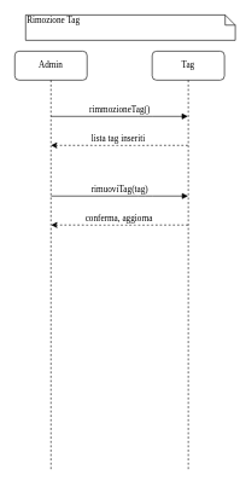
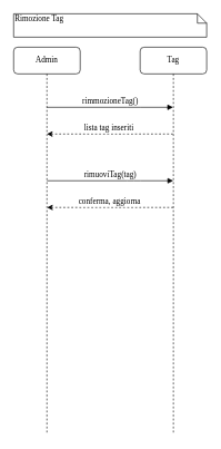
- <mxCell id="4" value="Rimozione Tag" style="shape=note;whiteSpace=wrap;html=1;size=14;verticalAlign=top;align=left;spacingTop=-6;rounded=0;shadow=0;comic=0;labelBackgroundColor=none;strokeWidth=1;fontFamily=Verdana;fontSize=12" parent="1" vertex="1"><mxGeometry x="35" y="20" width="290" height="35" as="geometry" /></mxCell>
+ <mxCell id="4" value="Rimozione Tag" style="shape=note;whiteSpace=wrap;html=1;size=14;verticalAlign=top;align=left;spacingTop=-6;rounded=0;shadow=0;comic=0;labelBackgroundColor=none;strokeWidth=1;fontFamily=Verdana;fontSize=12" parent="1" vertex="1"><mxGeometry x="20" y="20" width="290" height="35" as="geometry" /></mxCell>
